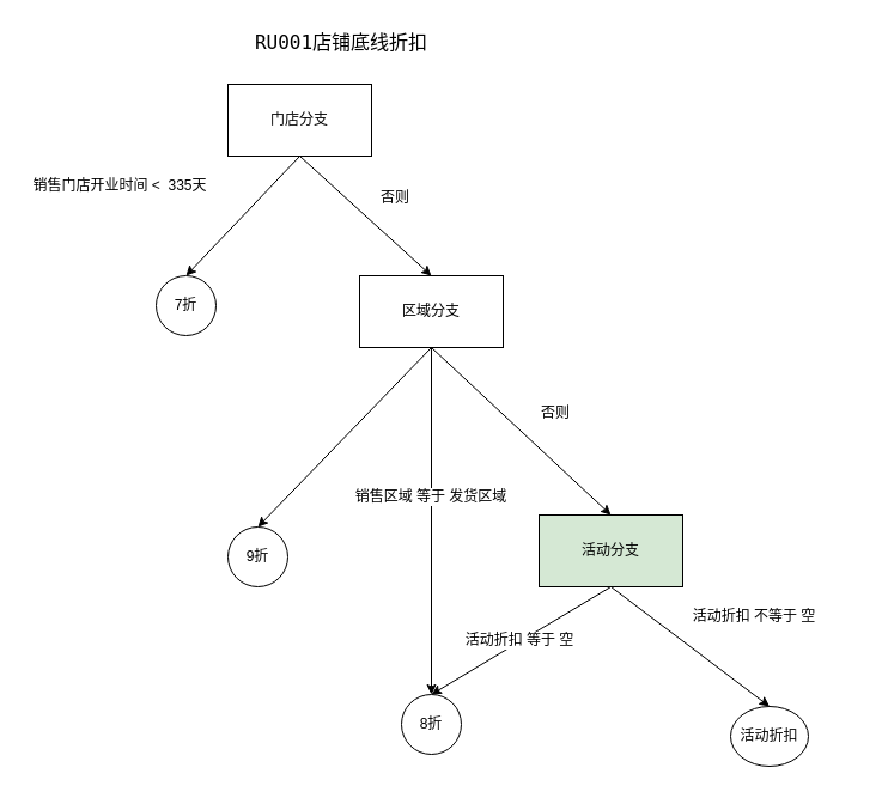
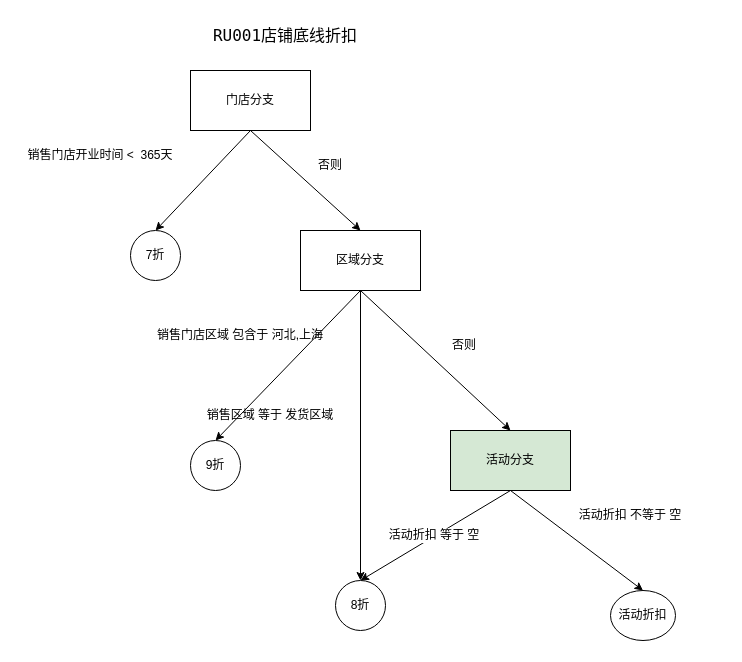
- <mxCell id="14" value="销售门店开业时间 &amp;lt;&amp;nbsp; 335天" style="text;html=1;strokeColor=none;fillColor=none;align=center;verticalAlign=middle;whiteSpace=wrap;rounded=0;labelBackgroundColor=#FFFFFF;fontColor=#000000;" vertex="1" parent="1"><mxGeometry x="20" y="140" width="160" height="30" as="geometry" /></mxCell>
+ <mxCell id="14" value="销售门店开业时间 &amp;lt;&amp;nbsp; 365天" style="text;html=1;strokeColor=none;fillColor=none;align=center;verticalAlign=middle;whiteSpace=wrap;rounded=0;labelBackgroundColor=#FFFFFF;fontColor=#000000;" vertex="1" parent="1"><mxGeometry x="20" y="140" width="160" height="30" as="geometry" /></mxCell>
+ <mxCell id="8" value="销售门店区域 包含于 河北,上海" style="text;html=1;strokeColor=none;fillColor=none;align=center;verticalAlign=middle;whiteSpace=wrap;rounded=0;labelBackgroundColor=#FFFFFF;fontColor=#000000;" vertex="1" parent="1"><mxGeometry x="150" y="320" width="180" height="30" as="geometry" /></mxCell>
- <mxCell id="7" value="销售区域 等于 发货区域" style="text;html=1;strokeColor=none;fillColor=none;align=center;verticalAlign=middle;whiteSpace=wrap;rounded=0;labelBackgroundColor=#FFFFFF;fontColor=#000000;" vertex="1" parent="1"><mxGeometry x="280" y="400" width="160" height="30" as="geometry" /></mxCell>
+ <mxCell id="7" value="销售区域 等于 发货区域" style="text;html=1;strokeColor=none;fillColor=none;align=center;verticalAlign=middle;whiteSpace=wrap;rounded=0;labelBackgroundColor=#FFFFFF;fontColor=#000000;" vertex="1" parent="1"><mxGeometry x="190" y="400" width="160" height="30" as="geometry" /></mxCell>
